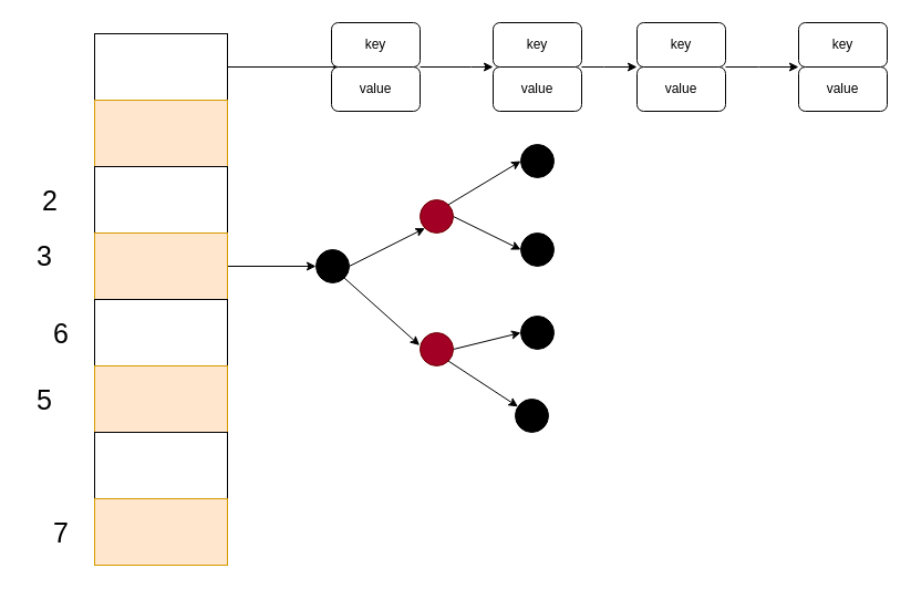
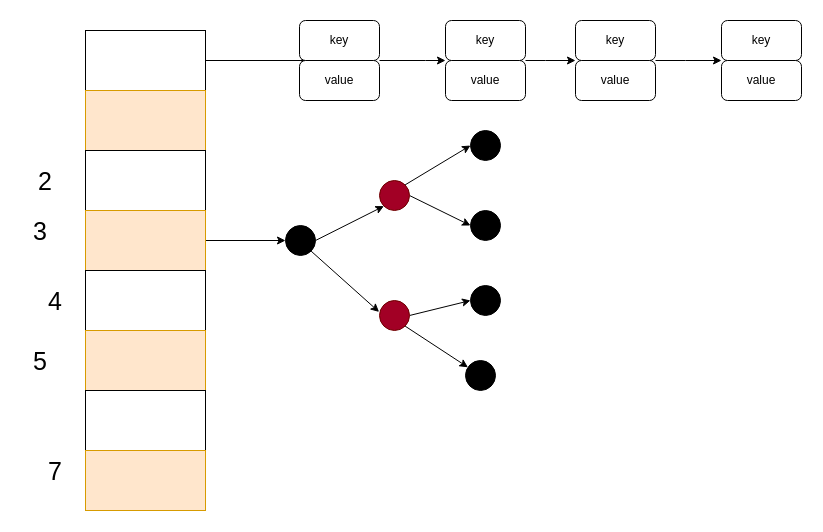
- <mxCell id="42" value="&lt;font style=&quot;font-size: 25px&quot;&gt;6&lt;/font&gt;" style="text;html=1;strokeColor=none;fillColor=none;align=center;verticalAlign=middle;whiteSpace=wrap;rounded=0;" vertex="1" parent="1"><mxGeometry x="35" y="290" width="40" height="20" as="geometry" /></mxCell>
+ <mxCell id="42" value="&lt;font style=&quot;font-size: 25px&quot;&gt;4&lt;/font&gt;" style="text;html=1;strokeColor=none;fillColor=none;align=center;verticalAlign=middle;whiteSpace=wrap;rounded=0;" vertex="1" parent="1"><mxGeometry x="35" y="290" width="40" height="20" as="geometry" /></mxCell>
- <mxCell id="44" value="&lt;font style=&quot;font-size: 25px&quot;&gt;7&lt;/font&gt;" style="text;html=1;strokeColor=none;fillColor=none;align=center;verticalAlign=middle;whiteSpace=wrap;rounded=0;" vertex="1" parent="1"><mxGeometry x="35" y="470" width="40" height="20" as="geometry" /></mxCell>
+ <mxCell id="44" value="&lt;font style=&quot;font-size: 25px&quot;&gt;7&lt;/font&gt;" style="text;html=1;strokeColor=none;fillColor=none;align=center;verticalAlign=middle;whiteSpace=wrap;rounded=0;" vertex="1" parent="1"><mxGeometry x="35" y="460" width="40" height="20" as="geometry" /></mxCell>
